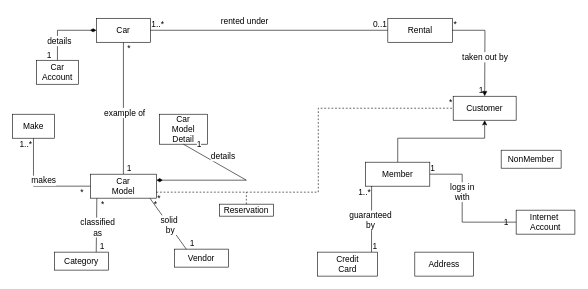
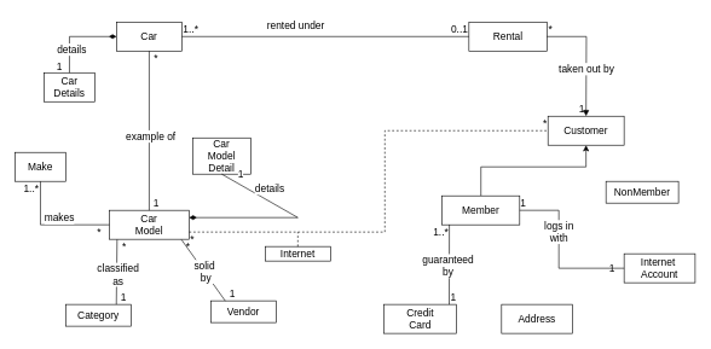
- <mxCell id="26" value="&lt;font&gt;Car Account&lt;/font&gt;" style="rounded=0;whiteSpace=wrap;html=1;fontSize=14;" parent="1" vertex="1"><mxGeometry x="60" y="100" width="70" height="40" as="geometry" /></mxCell>
+ <mxCell id="26" value="&lt;font&gt;Car Details&lt;/font&gt;" style="rounded=0;whiteSpace=wrap;html=1;fontSize=14;" parent="1" vertex="1"><mxGeometry x="60" y="100" width="70" height="40" as="geometry" /></mxCell>
- <mxCell id="35" value="&lt;font&gt;Make&lt;/font&gt;" style="rounded=0;whiteSpace=wrap;html=1;fontSize=14;" parent="1" vertex="1"><mxGeometry x="20" y="190" width="70" height="40" as="geometry" /></mxCell>
+ <mxCell id="35" value="&lt;font&gt;Make&lt;/font&gt;" style="rounded=0;whiteSpace=wrap;html=1;fontSize=14;" parent="1" vertex="1"><mxGeometry x="20" y="210" width="70" height="40" as="geometry" /></mxCell>
- <mxCell id="57" value="&lt;font&gt;Reservation&lt;/font&gt;" style="rounded=0;whiteSpace=wrap;html=1;fontSize=14;" parent="1" vertex="1"><mxGeometry x="365" y="340" width="90" height="20" as="geometry" /></mxCell>
+ <mxCell id="57" value="&lt;font&gt;Internet&lt;/font&gt;" style="rounded=0;whiteSpace=wrap;html=1;fontSize=14;" parent="1" vertex="1"><mxGeometry x="365" y="340" width="90" height="20" as="geometry" /></mxCell>
